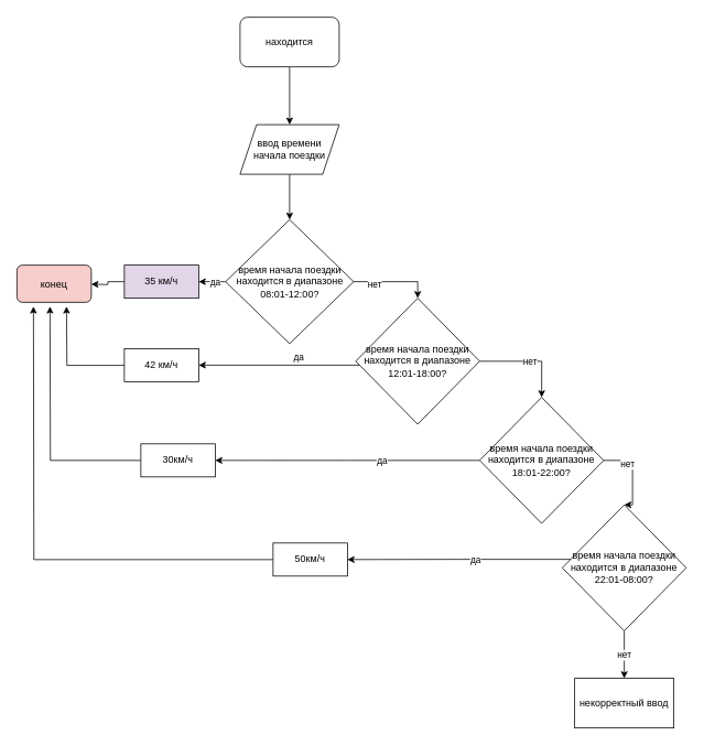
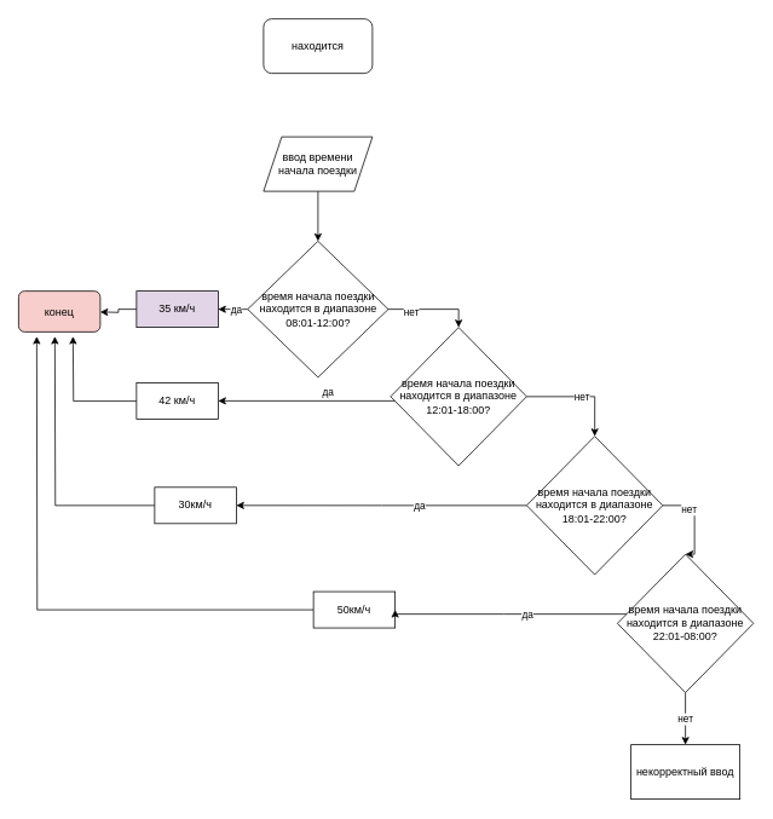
- <mxCell id="2" value="" style="edgeStyle=orthogonalEdgeStyle;rounded=0;orthogonalLoop=1;jettySize=auto;html=1;" parent="1" source="3" target="5" edge="1"><mxGeometry relative="1" as="geometry" /></mxCell>
- <mxCell id="18" value="50км/ч" style="rounded=0;whiteSpace=wrap;html=1;" parent="1" vertex="1"><mxGeometry x="330" y="656.25" width="90" height="40" as="geometry" /></mxCell>
+ <mxCell id="18" value="50км/ч" style="rounded=0;whiteSpace=wrap;html=1;" parent="1" vertex="1"><mxGeometry x="345" y="651.25" width="90" height="40" as="geometry" /></mxCell>
